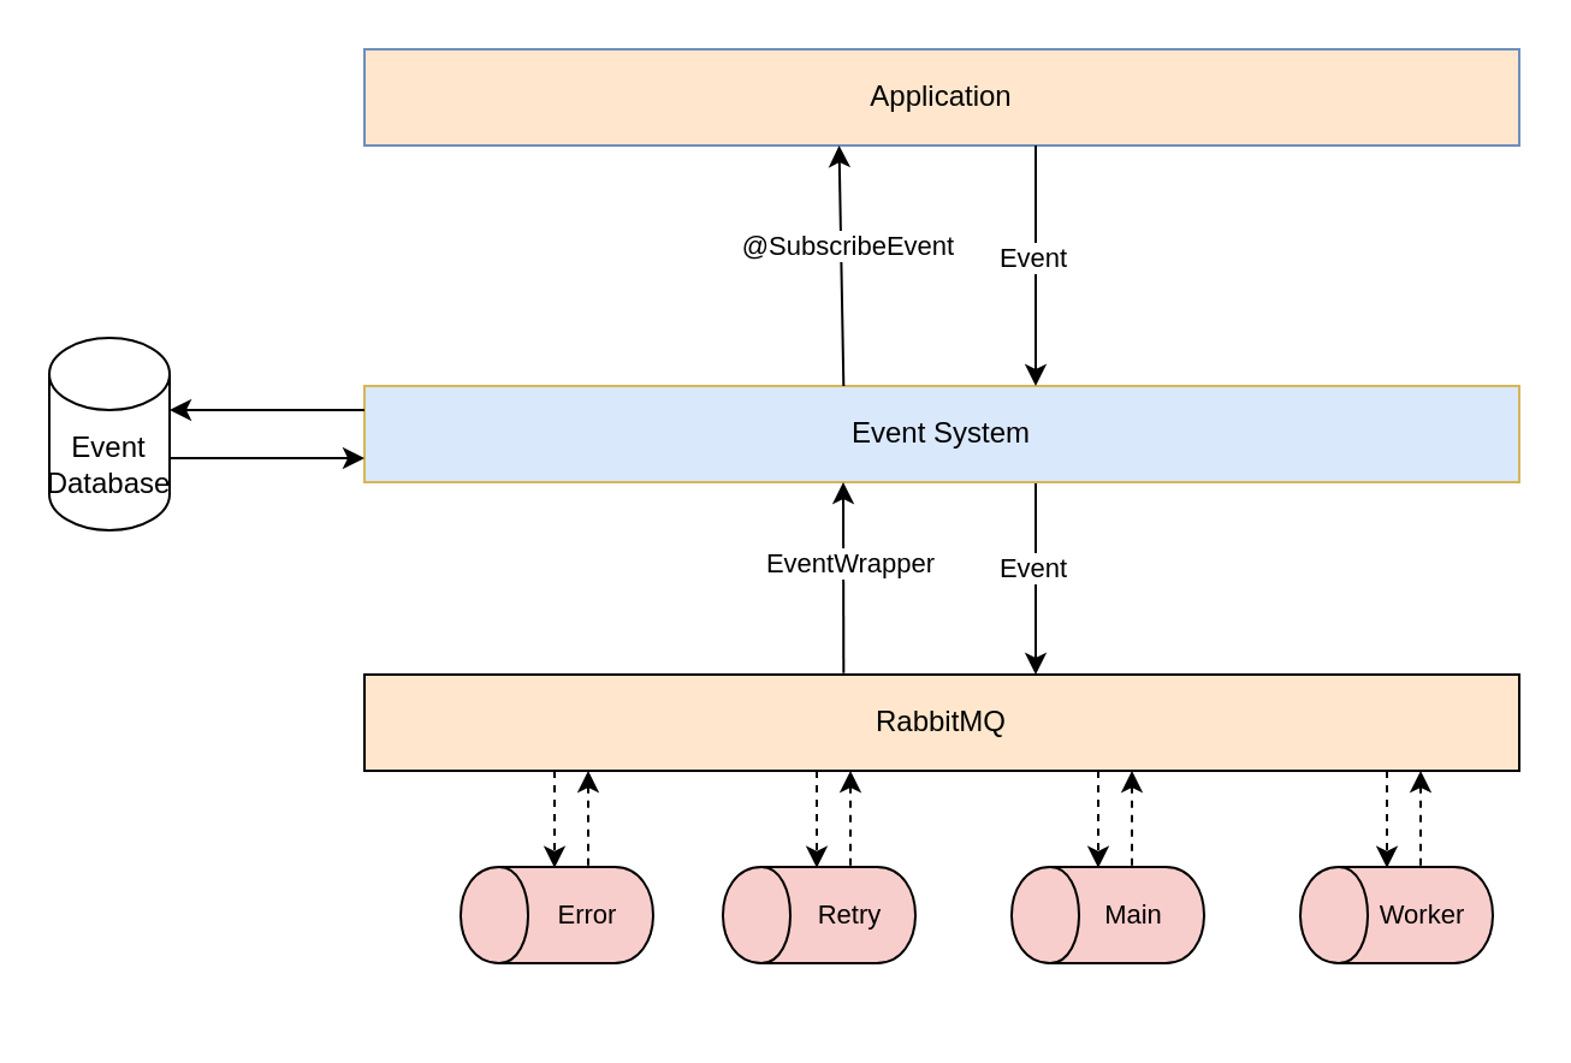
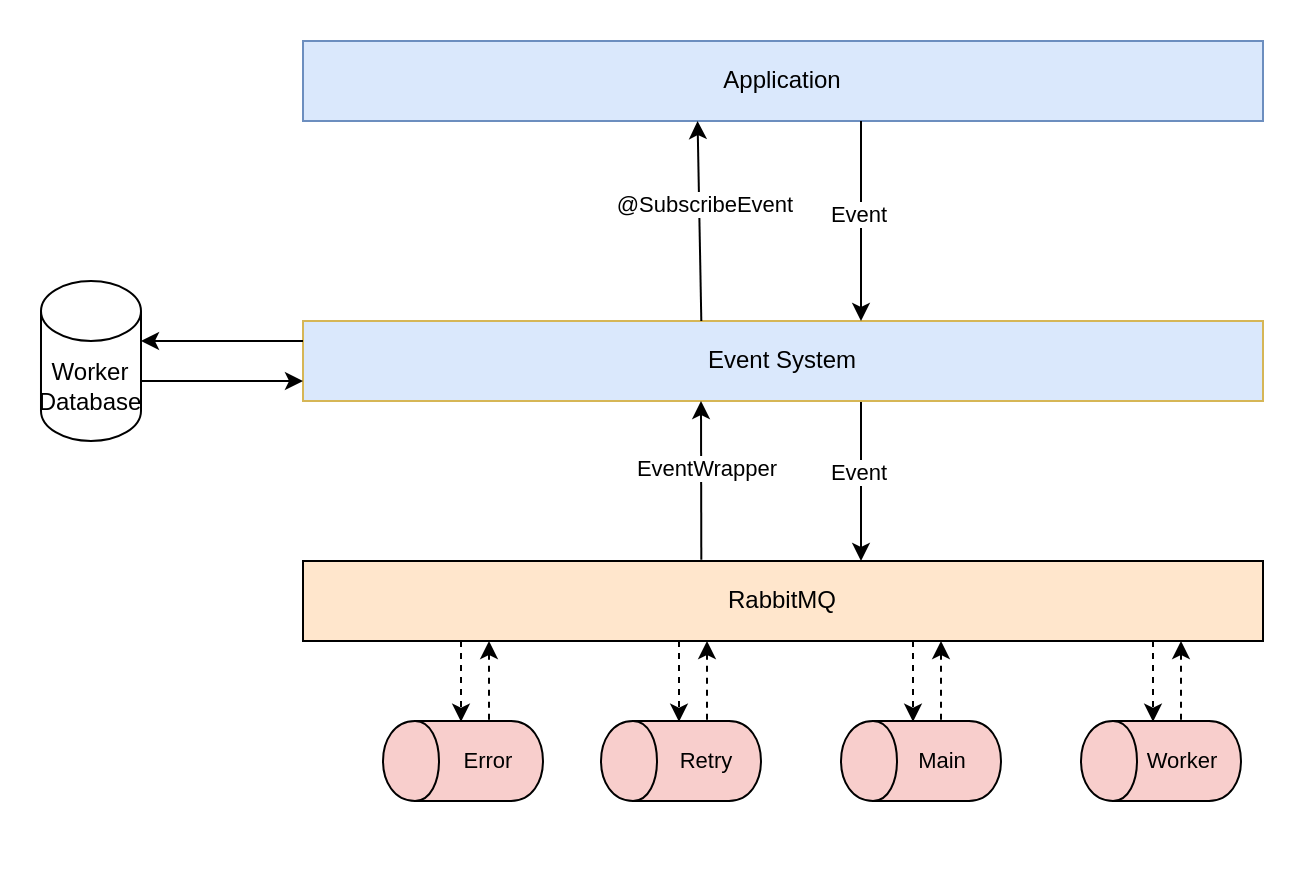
- <mxCell id="5" value="&lt;span&gt;Application&lt;/span&gt;" style="whiteSpace=wrap;html=1;strokeColor=#6c8ebf;fontSize=12;align=center;fillColor=#ffe6cc;strokeWidth=1;" parent="1" vertex="1"><mxGeometry x="151" y="20" width="480" height="40" as="geometry" /></mxCell>
+ <mxCell id="5" value="&lt;span&gt;Application&lt;/span&gt;" style="whiteSpace=wrap;html=1;strokeColor=#6c8ebf;fontSize=12;align=center;fillColor=#dae8fc;strokeWidth=1;" parent="1" vertex="1"><mxGeometry x="151" y="20" width="480" height="40" as="geometry" /></mxCell>
- <mxCell id="13" value="Event Database" style="shape=cylinder3;whiteSpace=wrap;html=1;boundedLbl=1;backgroundOutline=1;size=15;" parent="1" vertex="1"><mxGeometry x="20" y="140" width="50" height="80" as="geometry" /></mxCell>
+ <mxCell id="13" value="Worker Database" style="shape=cylinder3;whiteSpace=wrap;html=1;boundedLbl=1;backgroundOutline=1;size=15;" parent="1" vertex="1"><mxGeometry x="20" y="140" width="50" height="80" as="geometry" /></mxCell>
